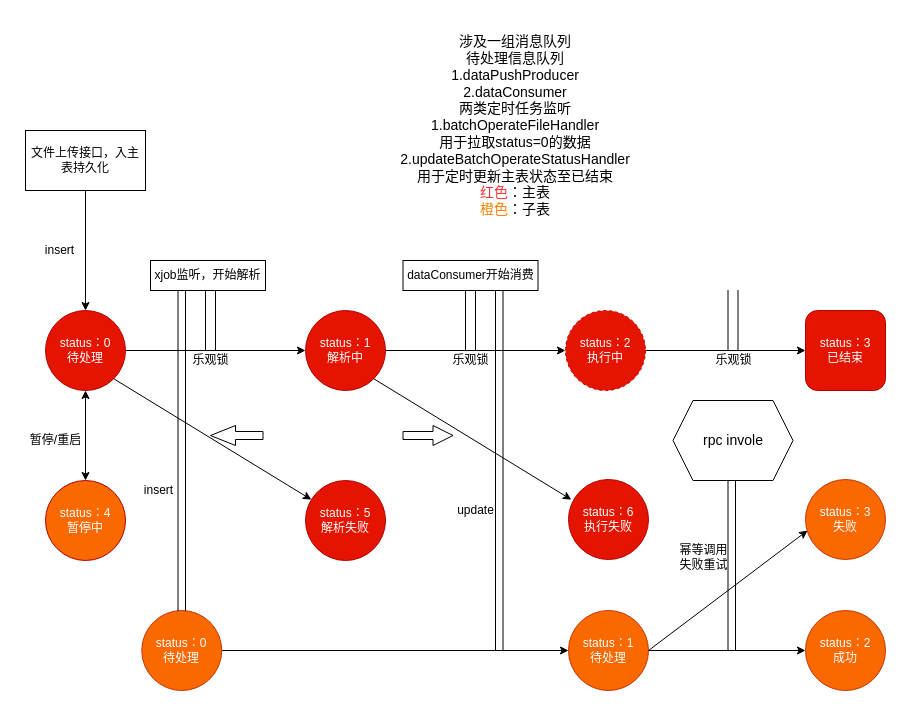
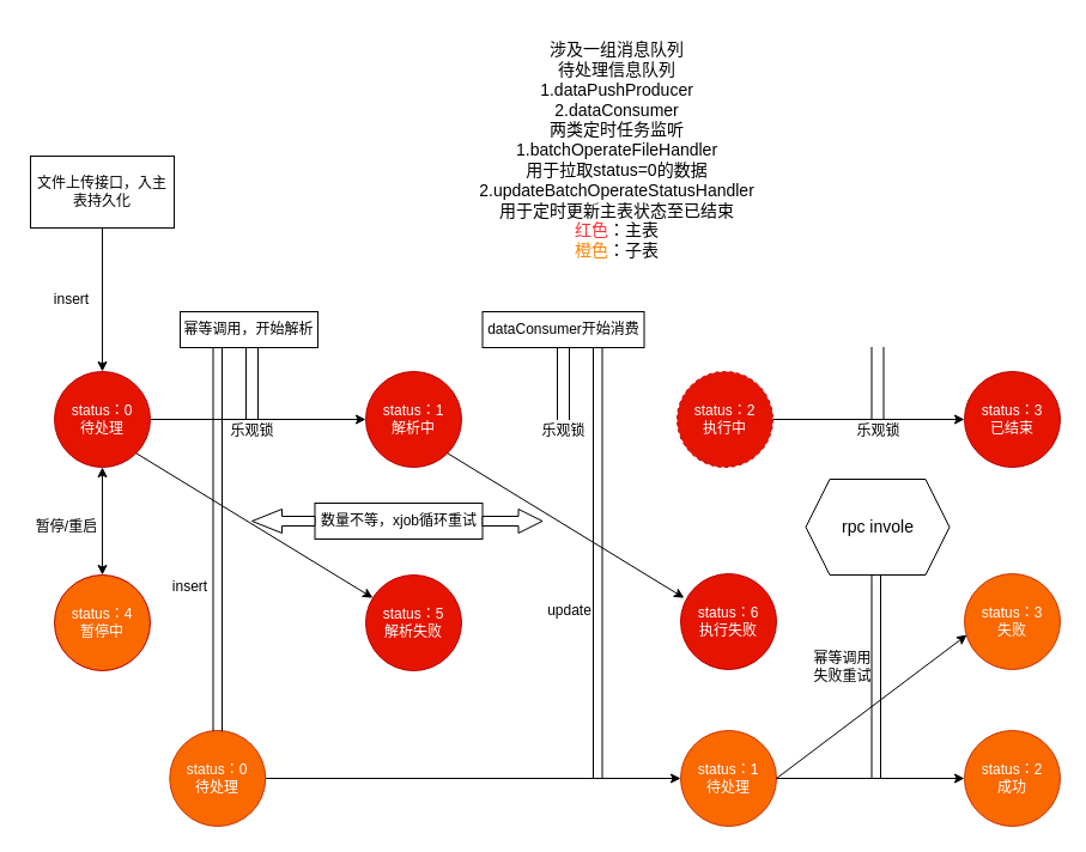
- <mxCell id="13" value="xjob监听，开始解析" style="rounded=0;whiteSpace=wrap;html=1;" vertex="1" parent="1"><mxGeometry x="150" y="260" width="115" height="30" as="geometry" /></mxCell>
+ <mxCell id="13" value="幂等调用，开始解析" style="rounded=0;whiteSpace=wrap;html=1;" vertex="1" parent="1"><mxGeometry x="150" y="260" width="115" height="30" as="geometry" /></mxCell>
- <mxCell id="40" value="" style="endArrow=classic;html=1;exitX=1;exitY=0.5;exitDx=0;exitDy=0;entryX=0;entryY=0.5;entryDx=0;entryDy=0;" edge="1" parent="1" source="11" target="15"><mxGeometry width="50" height="50" relative="1" as="geometry"><mxPoint x="395" y="360" as="sourcePoint" /><mxPoint x="605" y="420" as="targetPoint" /></mxGeometry></mxCell>
- <mxCell id="26" value="status：3&lt;br&gt;已结束" style="whiteSpace=wrap;html=1;aspect=fixed;fillColor=#e51400;strokeColor=#B20000;fontColor=#ffffff;rounded=1;" vertex="1" parent="1"><mxGeometry x="805" y="310" width="80" height="80" as="geometry" /></mxCell>
+ <mxCell id="26" value="status：3&lt;br&gt;已结束" style="ellipse;whiteSpace=wrap;html=1;aspect=fixed;fillColor=#e51400;strokeColor=#B20000;fontColor=#ffffff;" vertex="1" parent="1"><mxGeometry x="805" y="310" width="80" height="80" as="geometry" /></mxCell>
+ <mxCell id="21" value="数量不等，xjob循环重试" style="rounded=0;whiteSpace=wrap;html=1;" vertex="1" parent="1"><mxGeometry x="262.5" y="420" width="140" height="30" as="geometry" /></mxCell>
